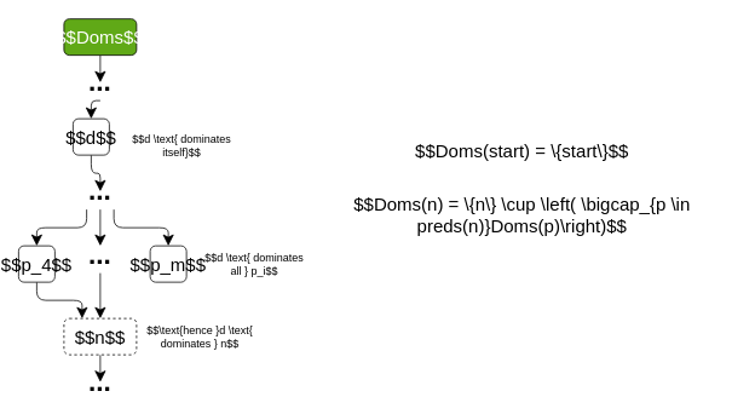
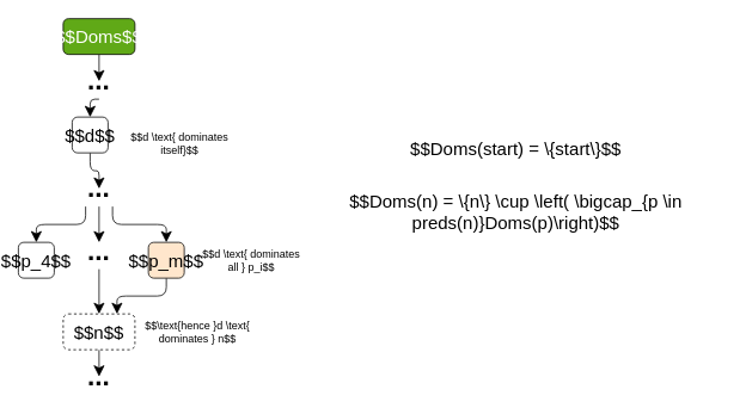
- <mxCell id="9" value="$$p_m$$" style="rounded=1;whiteSpace=wrap;html=1;fontSize=20;" vertex="1" parent="1"><mxGeometry x="165" y="270" width="40" height="40" as="geometry" /></mxCell>
+ <mxCell id="9" value="$$p_m$$" style="rounded=1;whiteSpace=wrap;html=1;fontSize=20;fillColor=#ffe6cc;" vertex="1" parent="1"><mxGeometry x="165" y="270" width="40" height="40" as="geometry" /></mxCell>
- <mxCell id="6" style="edgeStyle=orthogonalEdgeStyle;rounded=1;orthogonalLoop=1;jettySize=auto;html=1;exitX=0.5;exitY=1;exitDx=0;exitDy=0;entryX=0.25;entryY=0;entryDx=0;entryDy=0;endSize=10;" edge="1" parent="1" source="7" target="11"><mxGeometry relative="1" as="geometry" /></mxCell>
+ <mxCell id="8" style="edgeStyle=orthogonalEdgeStyle;rounded=1;orthogonalLoop=1;jettySize=auto;html=1;exitX=0.5;exitY=1;exitDx=0;exitDy=0;entryX=0.75;entryY=0;entryDx=0;entryDy=0;endSize=10;" edge="1" parent="1" source="9" target="11"><mxGeometry relative="1" as="geometry" /></mxCell>
